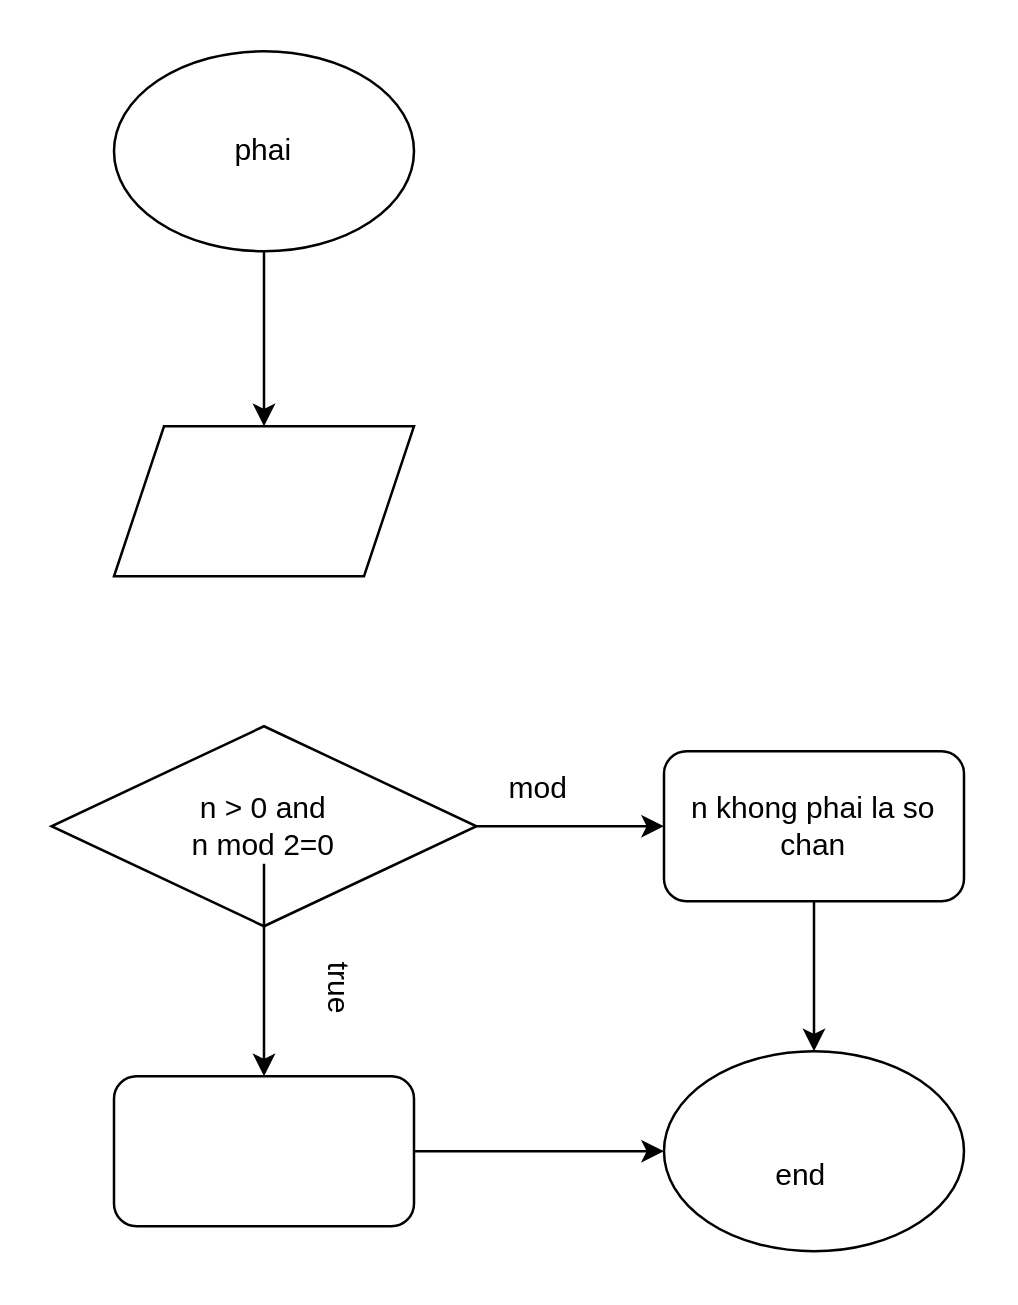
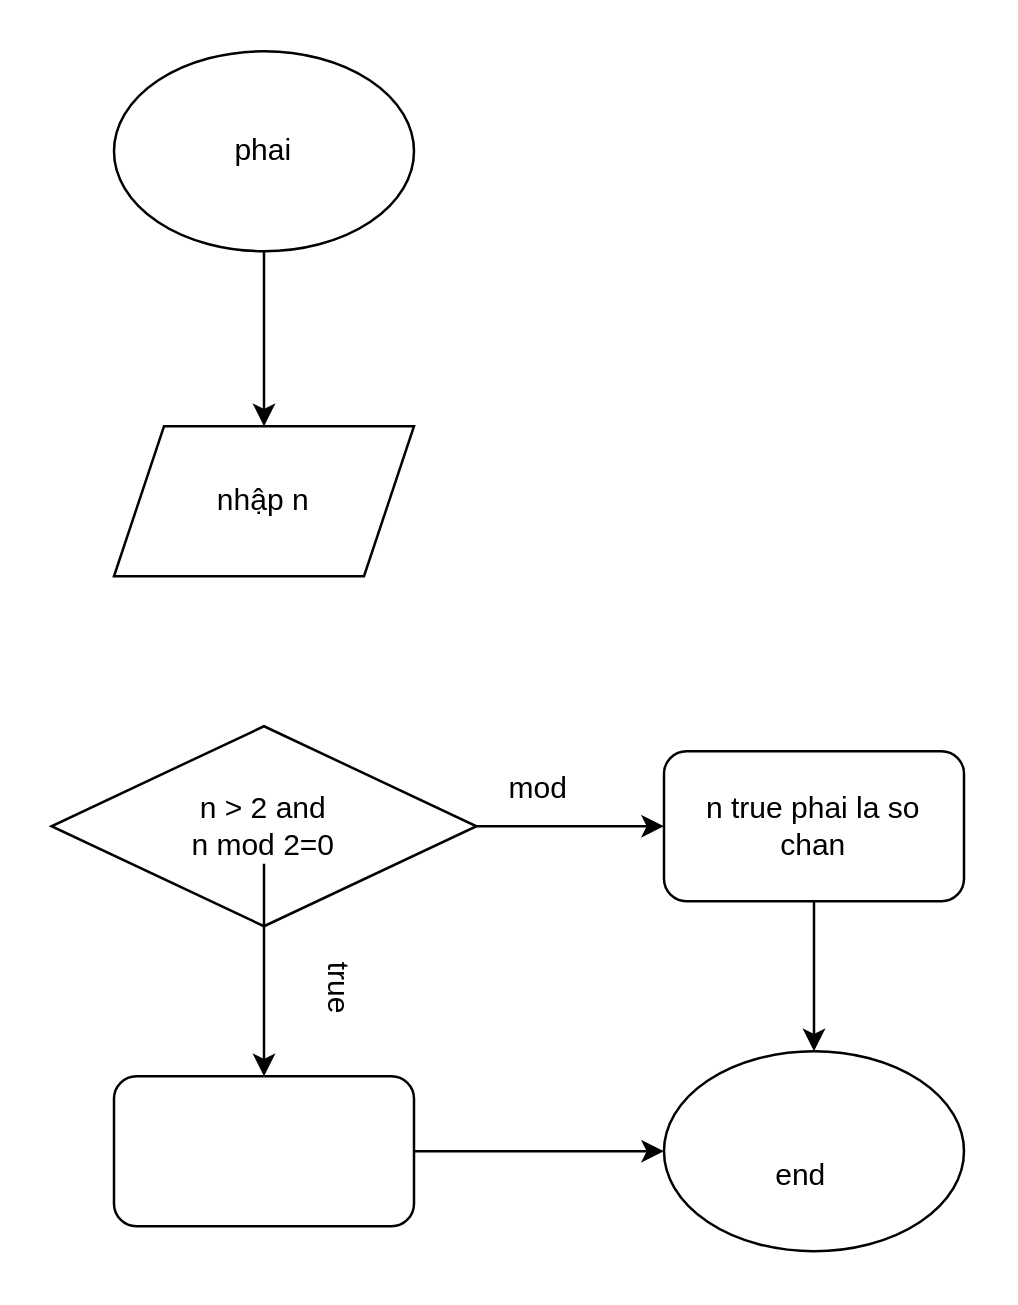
+ <mxCell id="11" value="nhập n" style="text;html=1;align=center;verticalAlign=middle;whiteSpace=wrap;rounded=0;" vertex="1" parent="1"><mxGeometry x="75" y="185" width="60" height="30" as="geometry" /></mxCell>
- <mxCell id="13" value="&lt;font style=&quot;vertical-align: inherit;&quot;&gt;&lt;font style=&quot;vertical-align: inherit;&quot;&gt;&lt;font style=&quot;vertical-align: inherit;&quot;&gt;&lt;font style=&quot;vertical-align: inherit;&quot;&gt;n &amp;gt; 0 and n mod 2=0&lt;/font&gt;&lt;/font&gt;&lt;/font&gt;&lt;/font&gt;" style="text;html=1;align=center;verticalAlign=middle;whiteSpace=wrap;rounded=0;" vertex="1" parent="1"><mxGeometry x="75" y="315" width="60" height="30" as="geometry" /></mxCell>
+ <mxCell id="13" value="&lt;font style=&quot;vertical-align: inherit;&quot;&gt;&lt;font style=&quot;vertical-align: inherit;&quot;&gt;&lt;font style=&quot;vertical-align: inherit;&quot;&gt;&lt;font style=&quot;vertical-align: inherit;&quot;&gt;n &amp;gt; 2 and n mod 2=0&lt;/font&gt;&lt;/font&gt;&lt;/font&gt;&lt;/font&gt;" style="text;html=1;align=center;verticalAlign=middle;whiteSpace=wrap;rounded=0;" vertex="1" parent="1"><mxGeometry x="75" y="315" width="60" height="30" as="geometry" /></mxCell>
- <mxCell id="18" value="&lt;font style=&quot;vertical-align: inherit;&quot;&gt;&lt;font style=&quot;vertical-align: inherit;&quot;&gt;n khong phai la so chan&lt;/font&gt;&lt;/font&gt;" style="text;html=1;align=center;verticalAlign=middle;whiteSpace=wrap;rounded=0;" vertex="1" parent="1"><mxGeometry x="275" y="315" width="100" height="30" as="geometry" /></mxCell>
+ <mxCell id="18" value="&lt;font style=&quot;vertical-align: inherit;&quot;&gt;&lt;font style=&quot;vertical-align: inherit;&quot;&gt;n true phai la so chan&lt;/font&gt;&lt;/font&gt;" style="text;html=1;align=center;verticalAlign=middle;whiteSpace=wrap;rounded=0;" vertex="1" parent="1"><mxGeometry x="275" y="315" width="100" height="30" as="geometry" /></mxCell>
